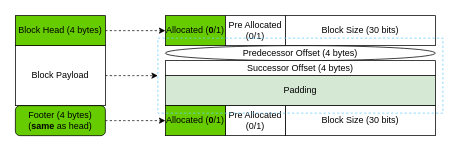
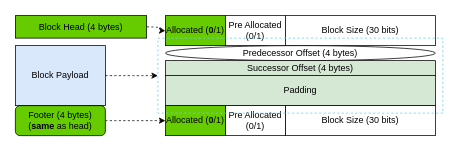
- <mxCell id="5" value="Block Head (4 bytes)" style="rounded=0;whiteSpace=wrap;html=1;fillColor=#66cc00;" parent="1" vertex="1"><mxGeometry width="120" height="40" as="geometry" x="20" y="20" /></mxCell>
+ <mxCell id="5" value="Block Head (4 bytes)" style="rounded=0;whiteSpace=wrap;html=1;fillColor=#66cc00;" parent="1" vertex="1"><mxGeometry x="20" y="20" width="175" height="30" as="geometry" /></mxCell>
- <mxCell id="11" value="Successor Offset (4 bytes)" style="rounded=0;whiteSpace=wrap;html=1;" parent="1" vertex="1"><mxGeometry x="220" y="80" width="360" height="20" as="geometry" /></mxCell>
+ <mxCell id="11" value="Successor Offset (4 bytes)" style="rounded=0;whiteSpace=wrap;html=1;fillColor=#d5e8d4;" parent="1" vertex="1"><mxGeometry x="220" y="80" width="360" height="20" as="geometry" /></mxCell>
- <mxCell id="3" value="Block Payload" style="rounded=0;whiteSpace=wrap;html=1;" parent="1" vertex="1"><mxGeometry y="60" width="120" height="80" as="geometry" x="20" /></mxCell>
+ <mxCell id="3" value="Block Payload" style="rounded=0;whiteSpace=wrap;html=1;fillColor=#dae8fc;" parent="1" vertex="1"><mxGeometry y="60" width="120" height="80" as="geometry" x="20" /></mxCell>
